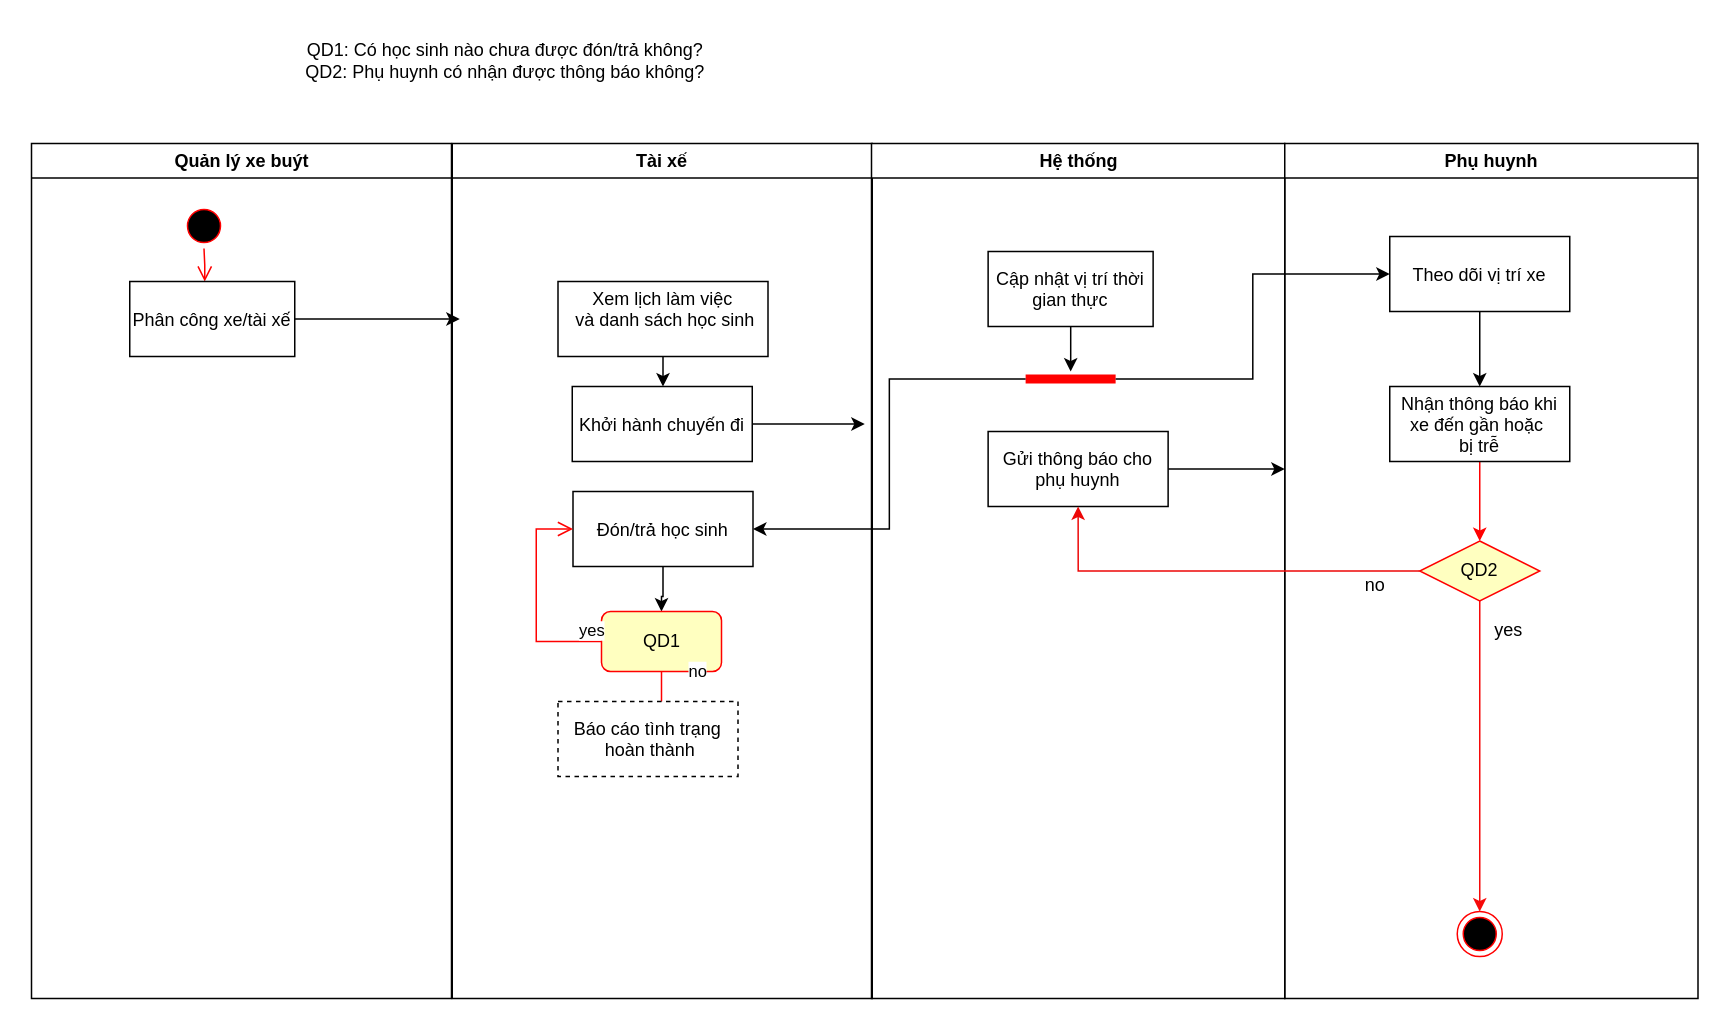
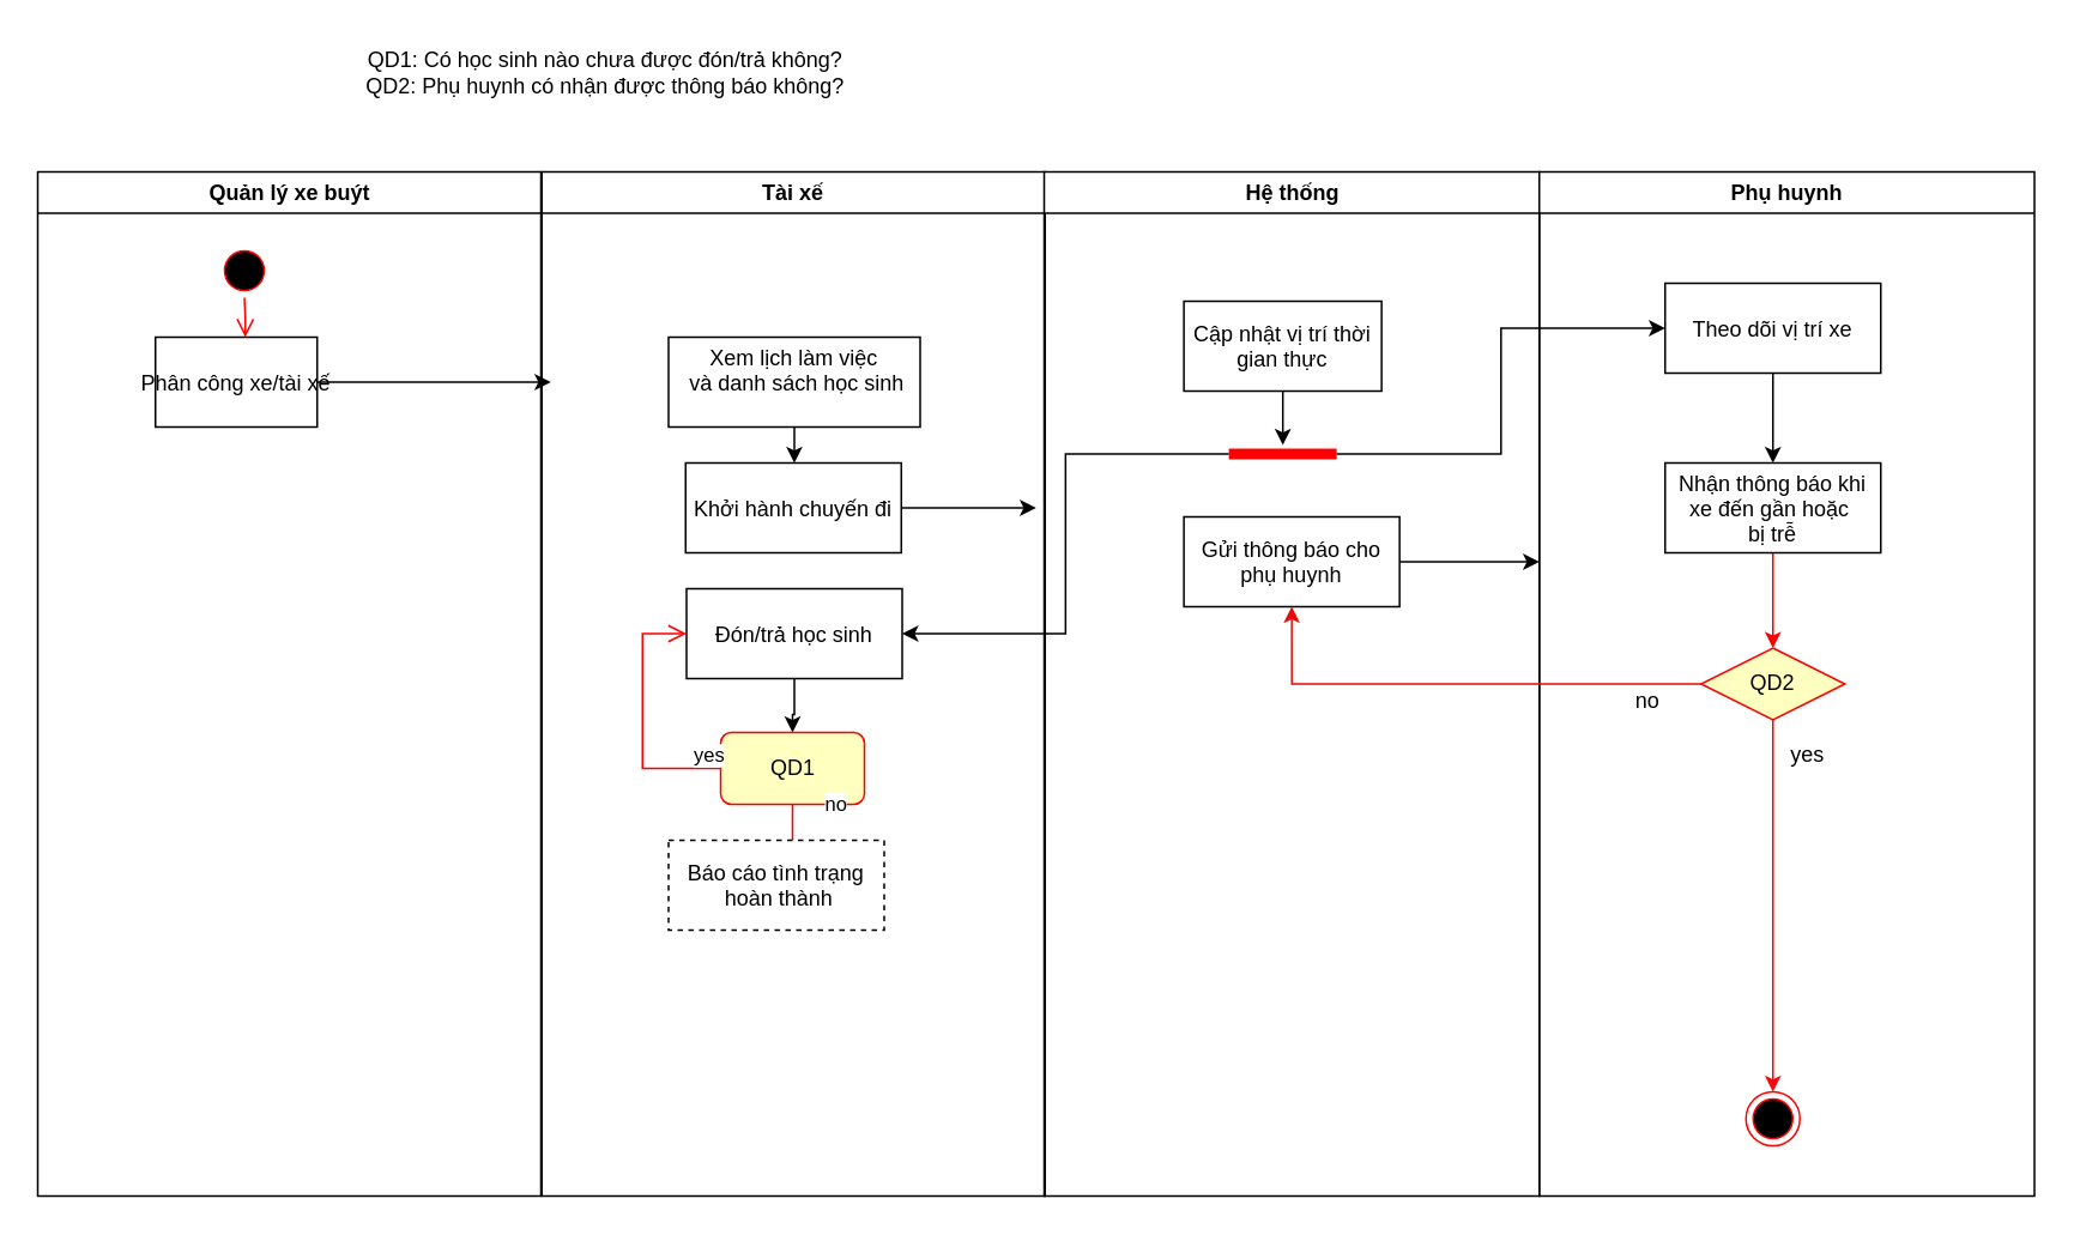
- <mxCell id="6" value="Phân công xe/tài xế" style="" parent="2" vertex="1"><mxGeometry x="65.5" y="92" width="110" height="50" as="geometry" /></mxCell>
+ <mxCell id="6" value="Phân công xe/tài xế" style="" parent="2" vertex="1"><mxGeometry x="65.5" y="92" width="90" height="50" as="geometry" /></mxCell>
